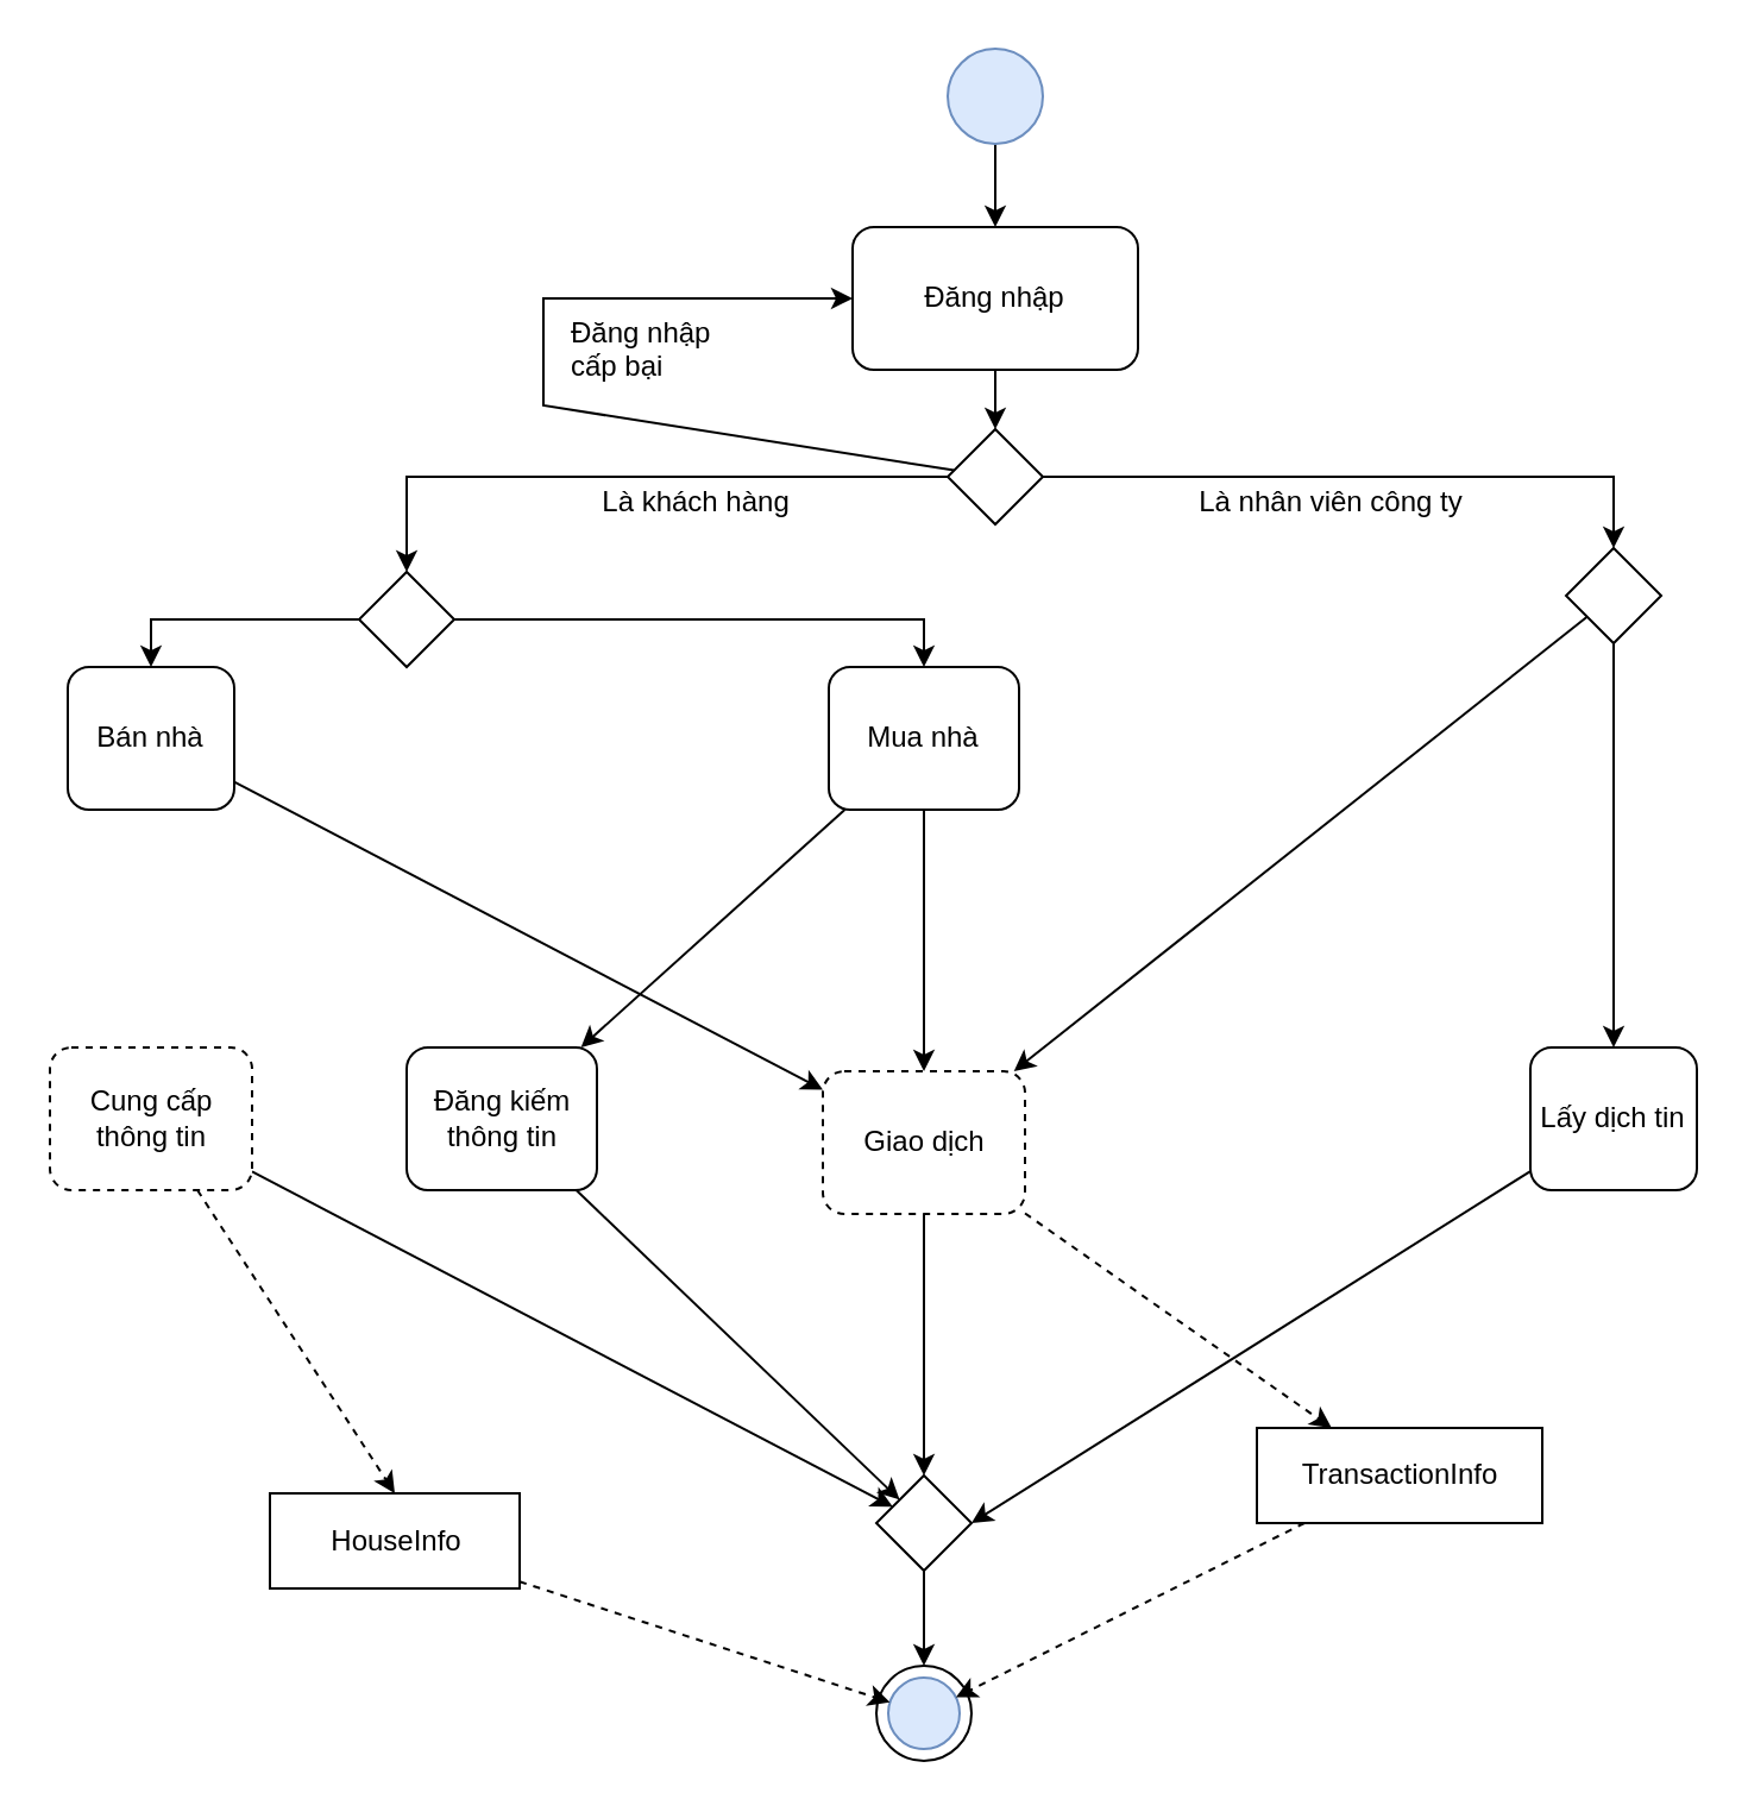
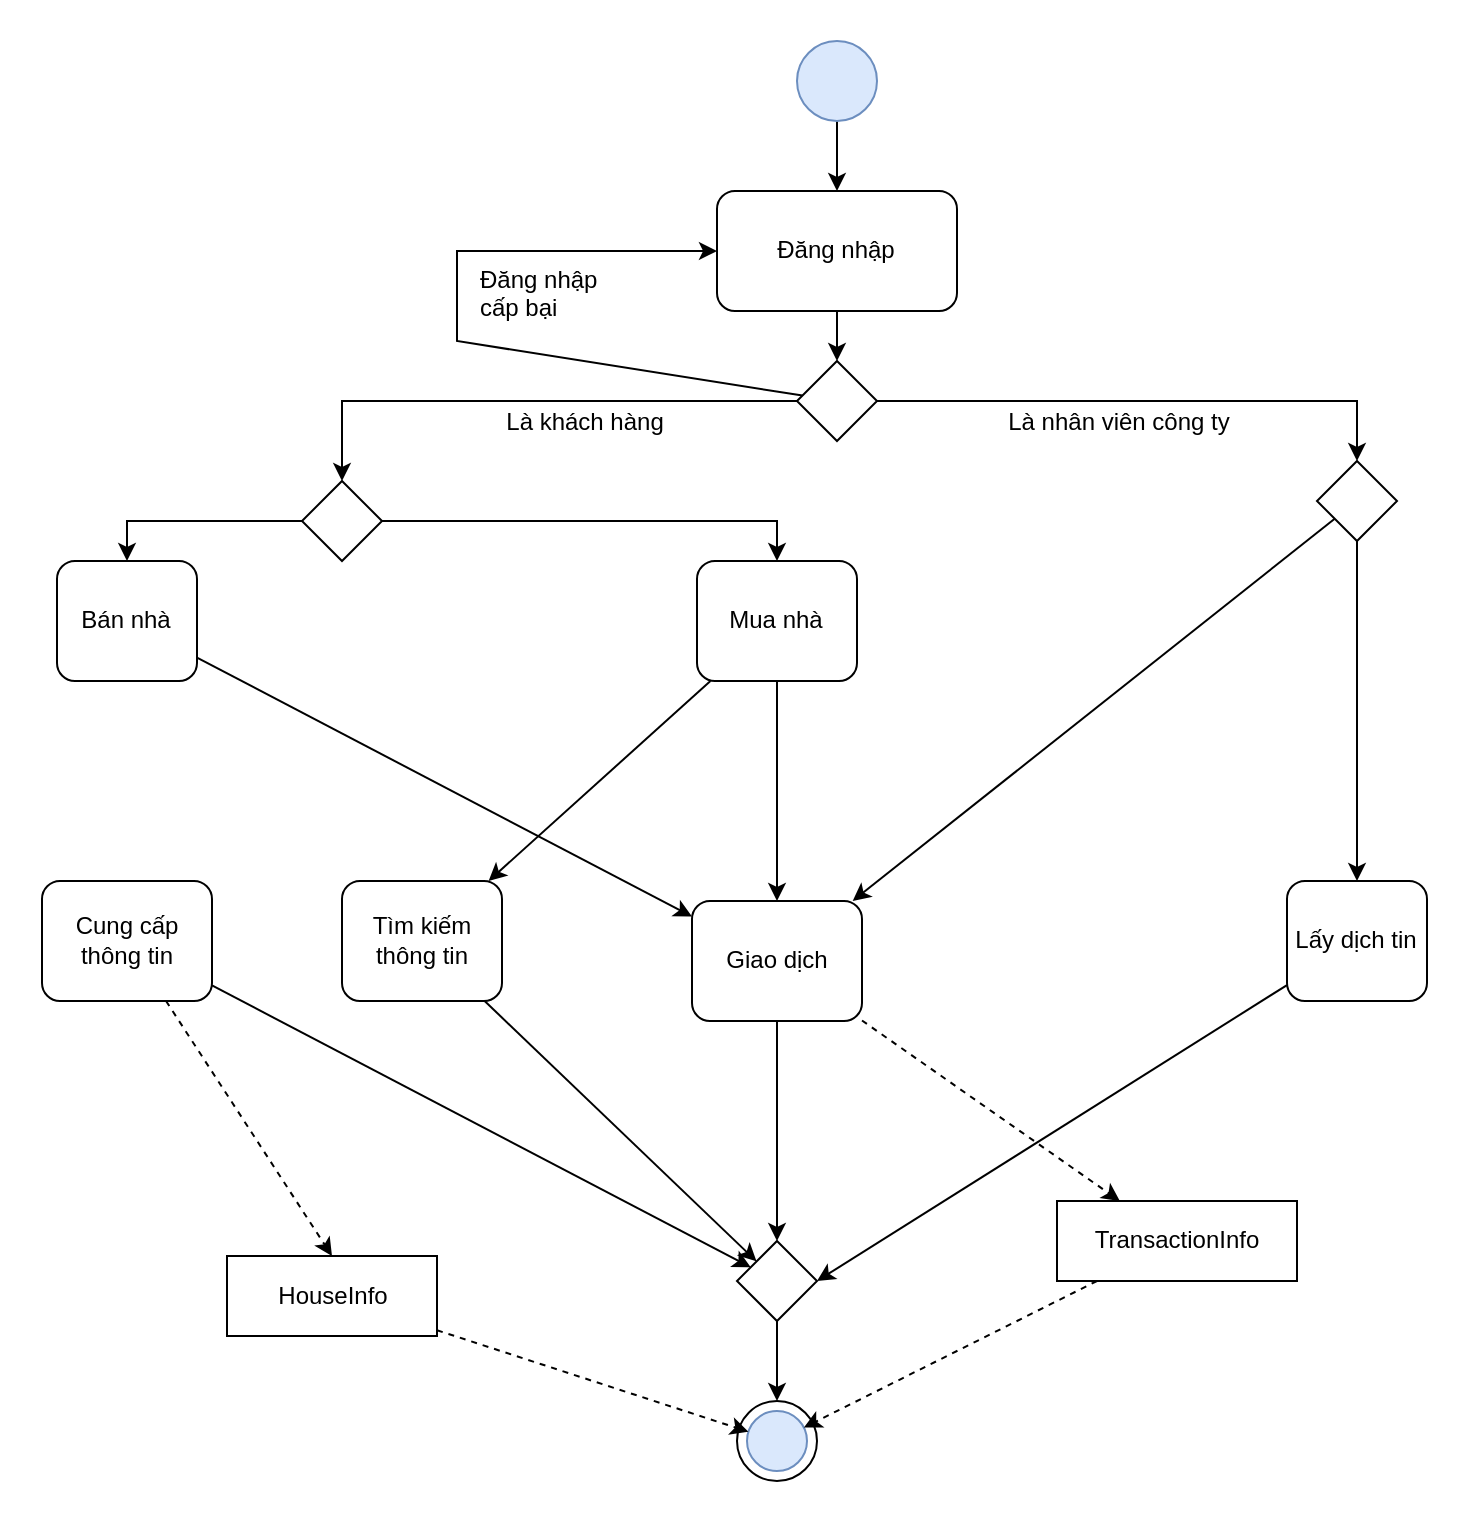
- <mxCell id="22" value="Cung cấp thông tin" style="rounded=1;whiteSpace=wrap;html=1;dashed=1;" parent="1" vertex="1"><mxGeometry x="20.5" y="440" width="85" height="60" as="geometry" /></mxCell>
+ <mxCell id="22" value="Cung cấp thông tin" style="rounded=1;whiteSpace=wrap;html=1;" parent="1" vertex="1"><mxGeometry x="20.5" y="440" width="85" height="60" as="geometry" /></mxCell>
- <mxCell id="17" value="Đăng kiếm thông tin" style="rounded=1;whiteSpace=wrap;html=1;" parent="1" vertex="1"><mxGeometry x="170.5" y="440" width="80" height="60" as="geometry" /></mxCell>
+ <mxCell id="17" value="Tìm kiếm thông tin" style="rounded=1;whiteSpace=wrap;html=1;" parent="1" vertex="1"><mxGeometry x="170.5" y="440" width="80" height="60" as="geometry" /></mxCell>
- <mxCell id="25" value="Giao dịch" style="rounded=1;whiteSpace=wrap;html=1;dashed=1;" parent="1" vertex="1"><mxGeometry x="345.5" y="450" width="85" height="60" as="geometry" /></mxCell>
+ <mxCell id="25" value="Giao dịch" style="rounded=1;whiteSpace=wrap;html=1;" parent="1" vertex="1"><mxGeometry x="345.5" y="450" width="85" height="60" as="geometry" /></mxCell>
